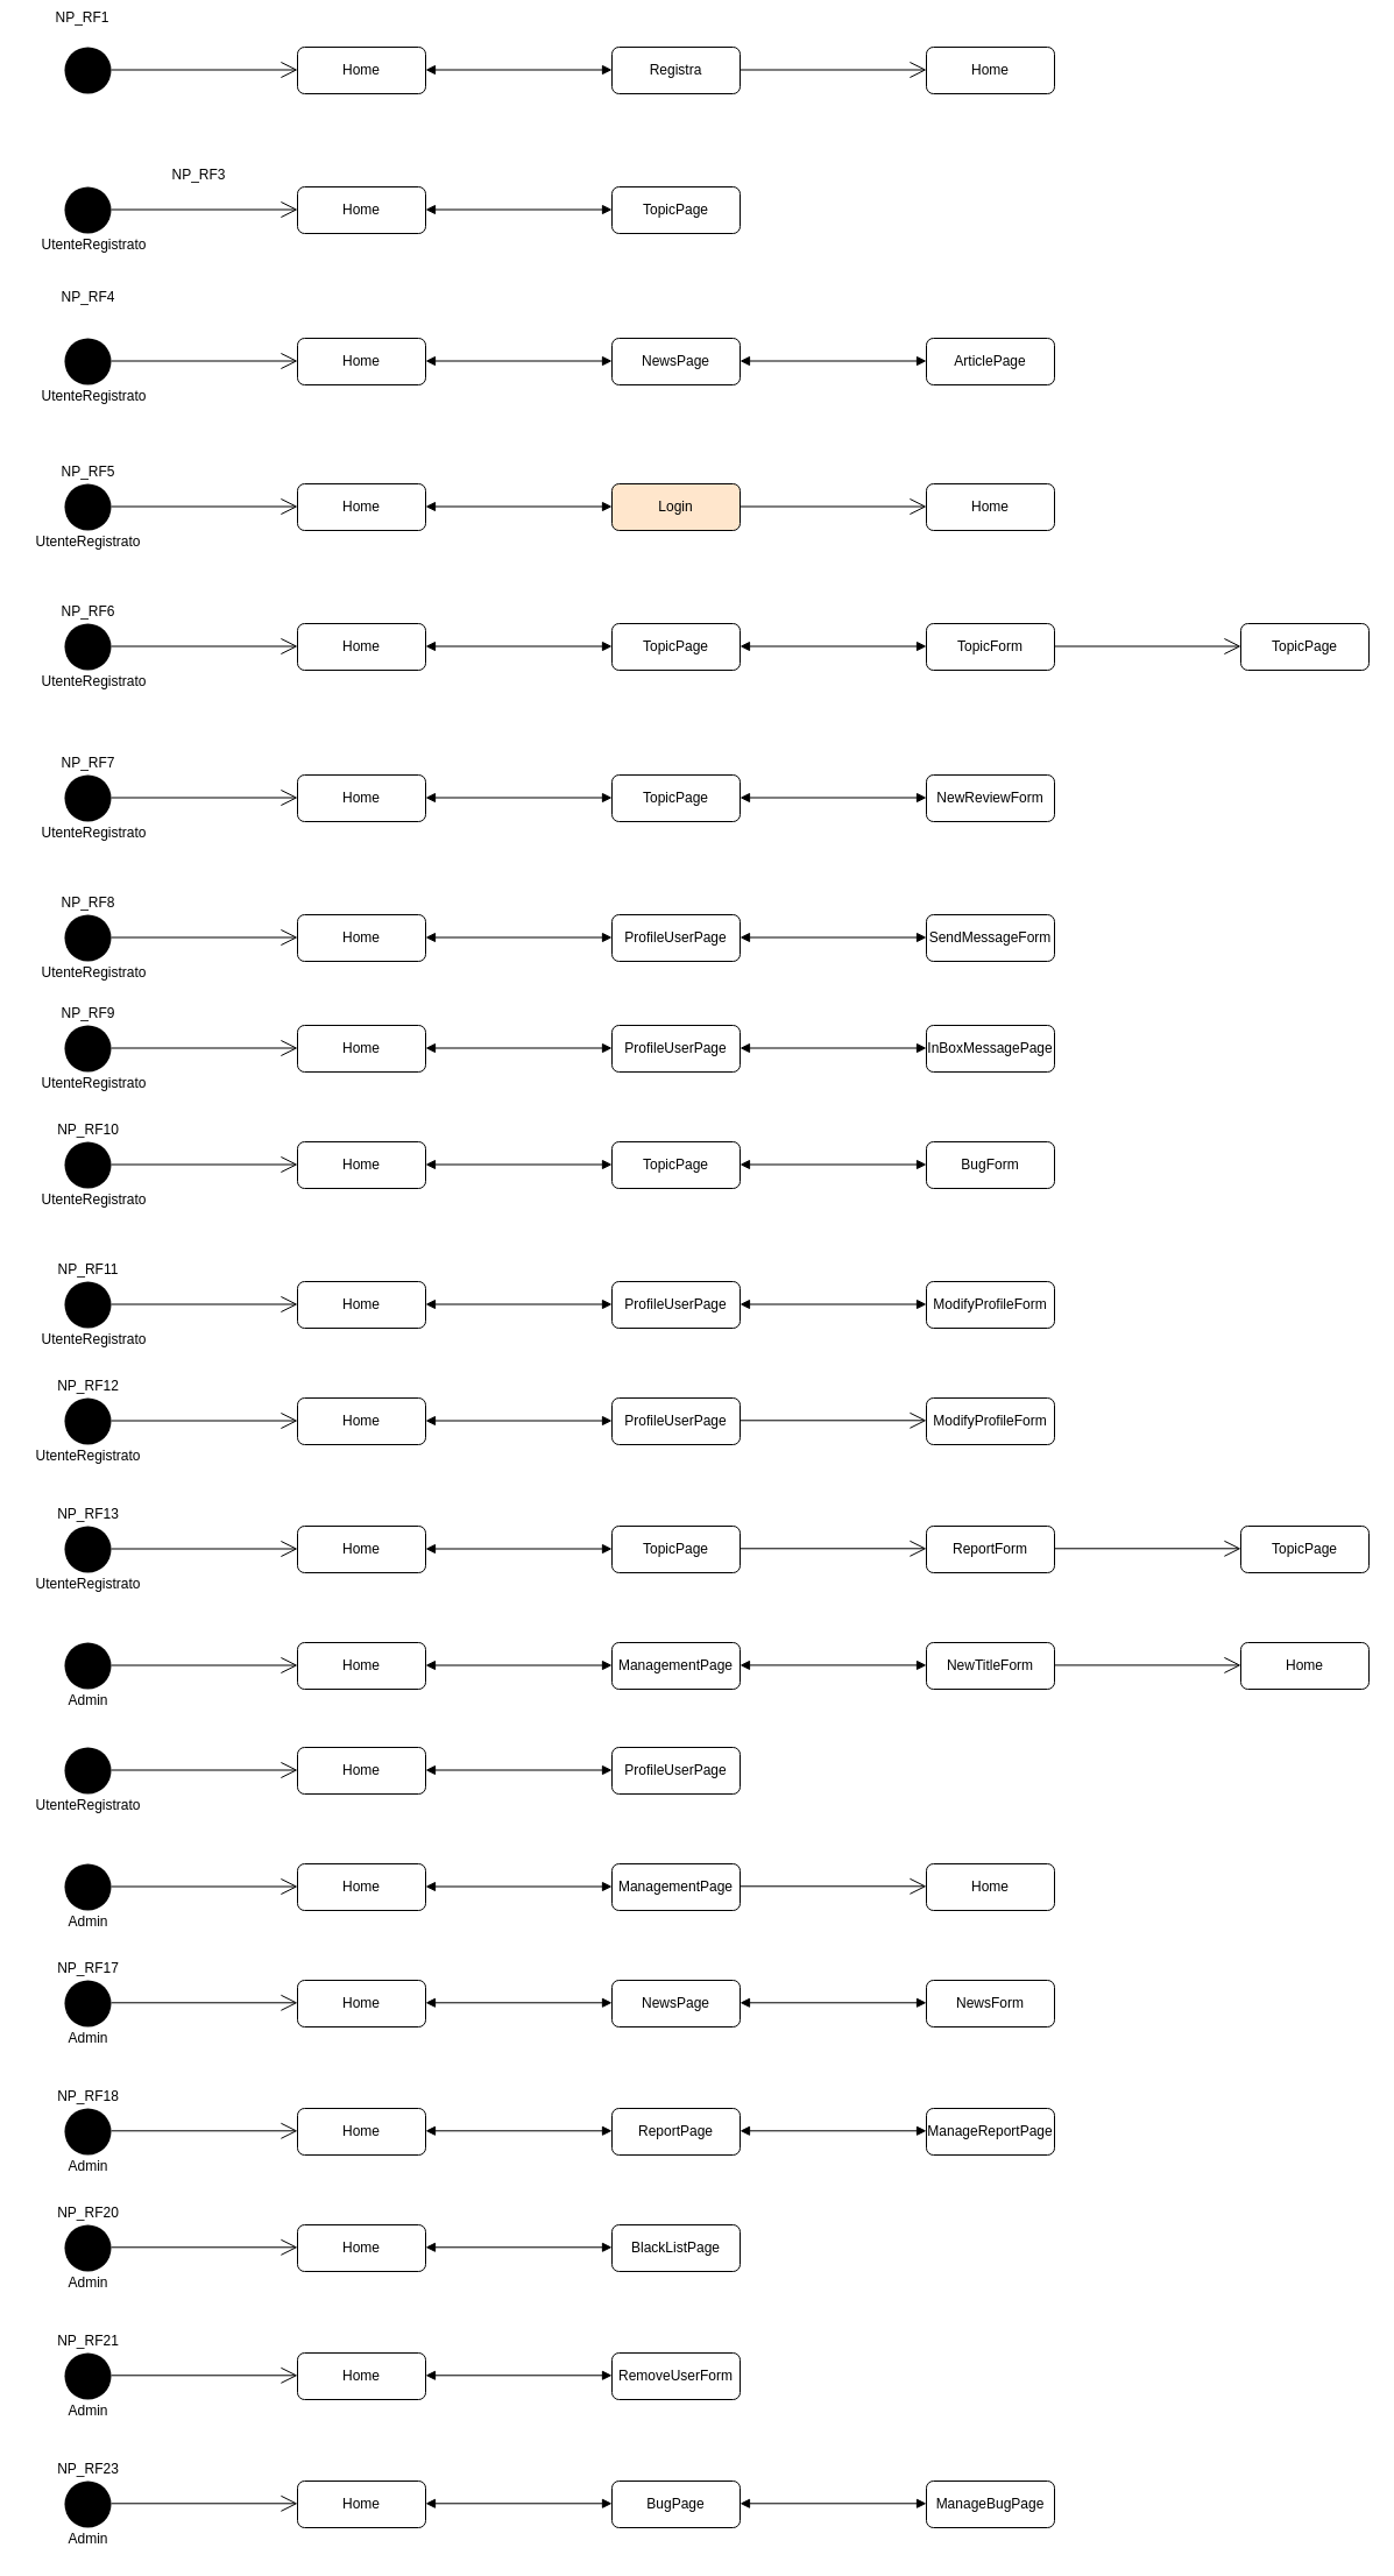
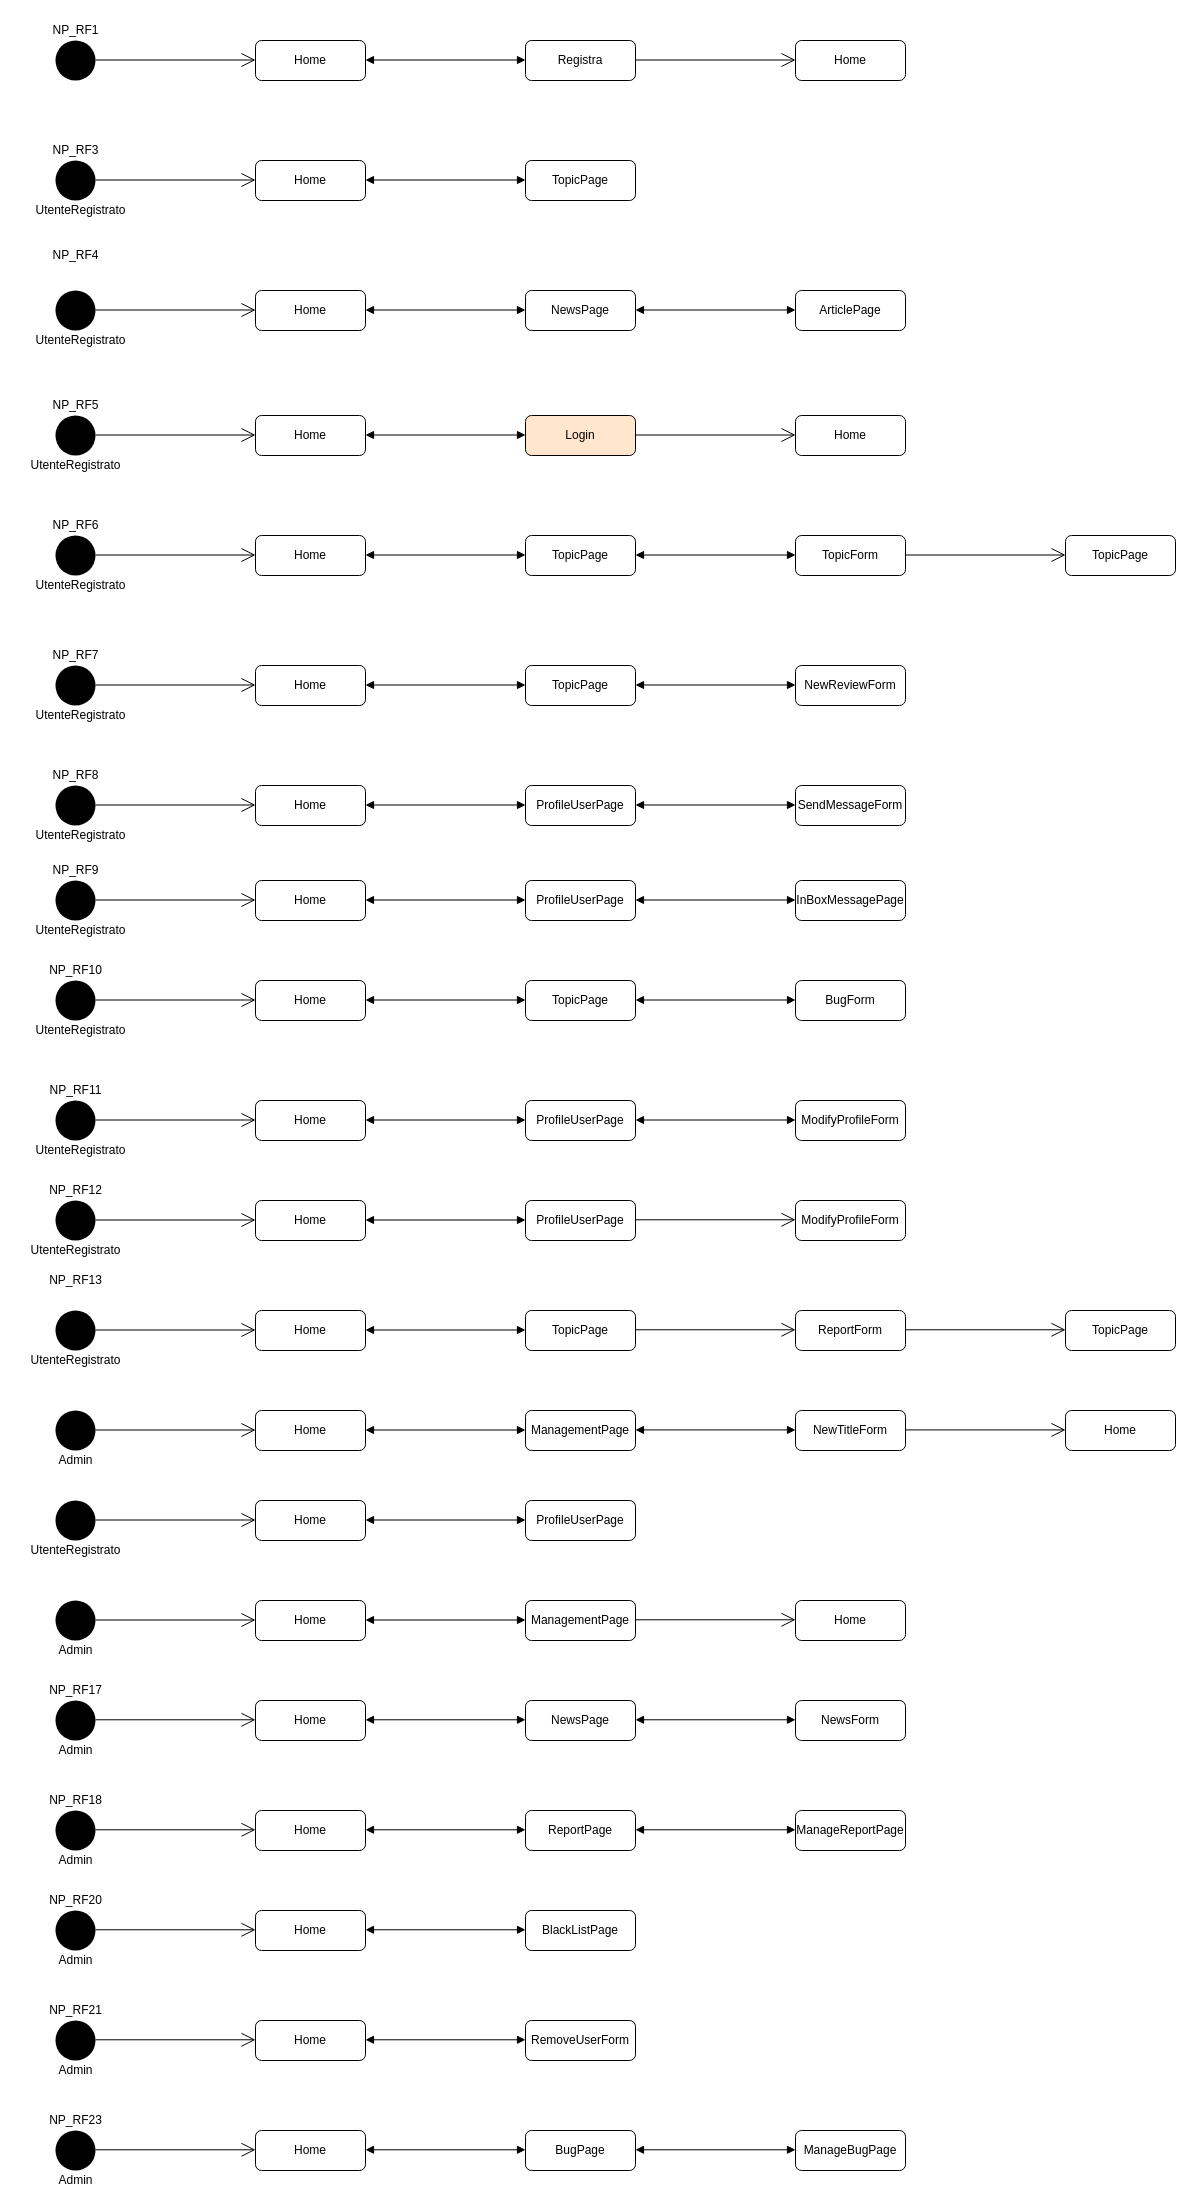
- <mxCell id="3" value="NP_RF1" style="text;html=1;align=center;verticalAlign=middle;resizable=0;points=[];autosize=1;" parent="1" vertex="1"><mxGeometry x="40" y="5" width="60" height="20" as="geometry" /></mxCell>
+ <mxCell id="3" value="NP_RF1" style="text;html=1;align=center;verticalAlign=middle;resizable=0;points=[];autosize=1;" parent="1" vertex="1"><mxGeometry x="45" y="20" width="60" height="20" as="geometry" /></mxCell>
- <mxCell id="27" value="NP_RF3" style="text;html=1;align=center;verticalAlign=middle;resizable=0;points=[];autosize=1;" parent="1" vertex="1"><mxGeometry x="140" y="140" width="60" height="20" as="geometry" /></mxCell>
+ <mxCell id="27" value="NP_RF3" style="text;html=1;align=center;verticalAlign=middle;resizable=0;points=[];autosize=1;" parent="1" vertex="1"><mxGeometry x="45" y="140" width="60" height="20" as="geometry" /></mxCell>
- <mxCell id="126" value="NP_RF13" style="text;html=1;align=center;verticalAlign=middle;resizable=0;points=[];autosize=1;" vertex="1" parent="1"><mxGeometry x="40" y="1290" width="70" height="20" as="geometry" /></mxCell>
+ <mxCell id="126" value="NP_RF13" style="text;html=1;align=center;verticalAlign=middle;resizable=0;points=[];autosize=1;" vertex="1" parent="1"><mxGeometry x="40" y="1270" width="70" height="20" as="geometry" /></mxCell>
